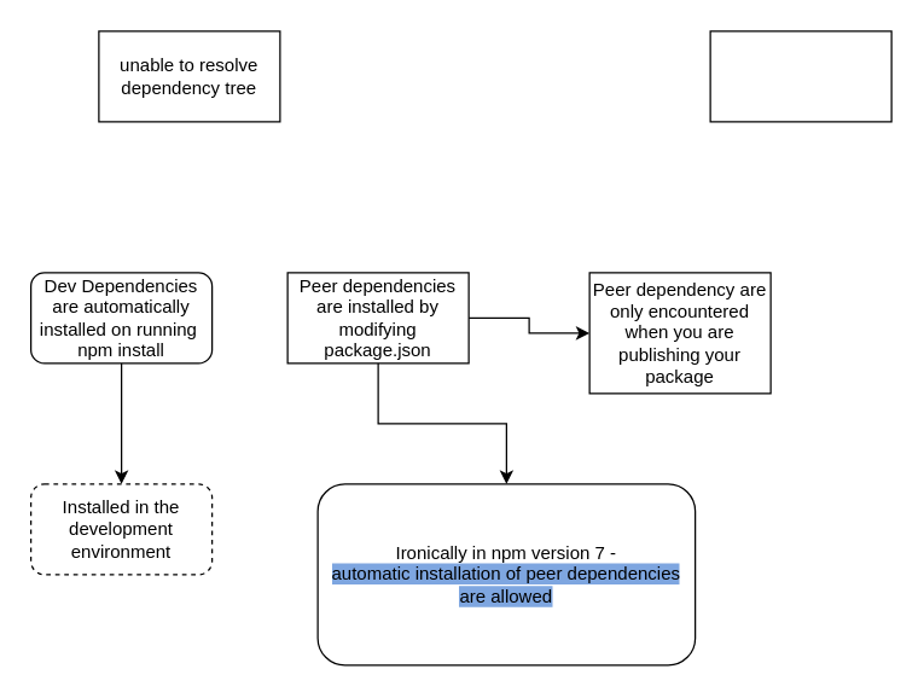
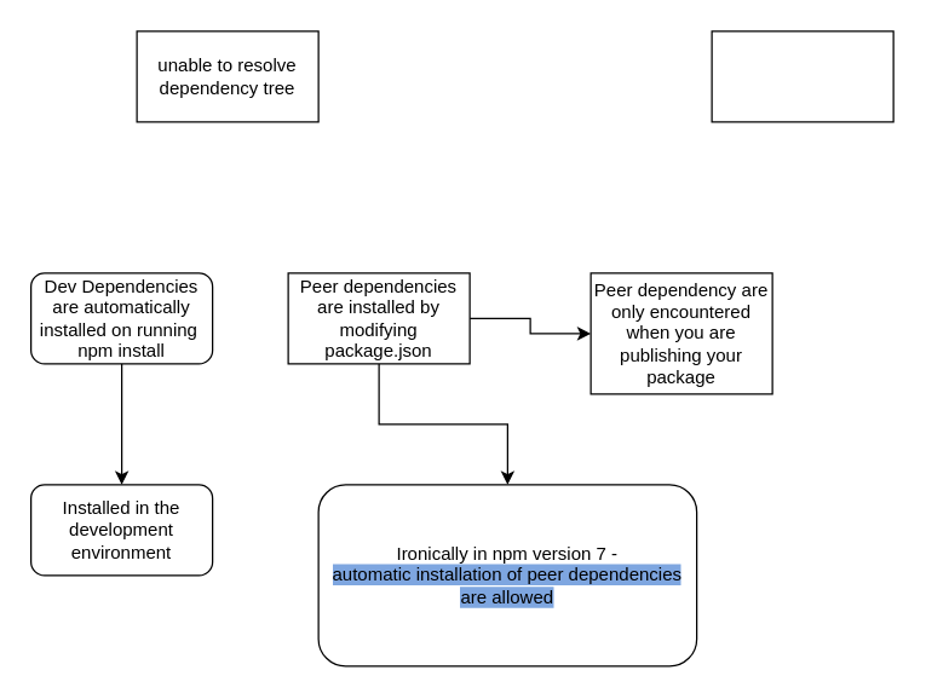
- <mxCell id="2" value="unable to resolve dependency tree" style="rounded=0;whiteSpace=wrap;html=1;" vertex="1" parent="1"><mxGeometry x="65" y="20" width="120" height="60" as="geometry" /></mxCell>
+ <mxCell id="2" value="unable to resolve dependency tree" style="rounded=0;whiteSpace=wrap;html=1;" vertex="1" parent="1"><mxGeometry x="90" y="20" width="120" height="60" as="geometry" /></mxCell>
- <mxCell id="9" value="Installed in the development environment" style="whiteSpace=wrap;html=1;rounded=1;dashed=1;" vertex="1" parent="1"><mxGeometry x="20" y="320" width="120" height="60" as="geometry" /></mxCell>
+ <mxCell id="9" value="Installed in the development environment" style="whiteSpace=wrap;html=1;rounded=1;" vertex="1" parent="1"><mxGeometry x="20" y="320" width="120" height="60" as="geometry" /></mxCell>
